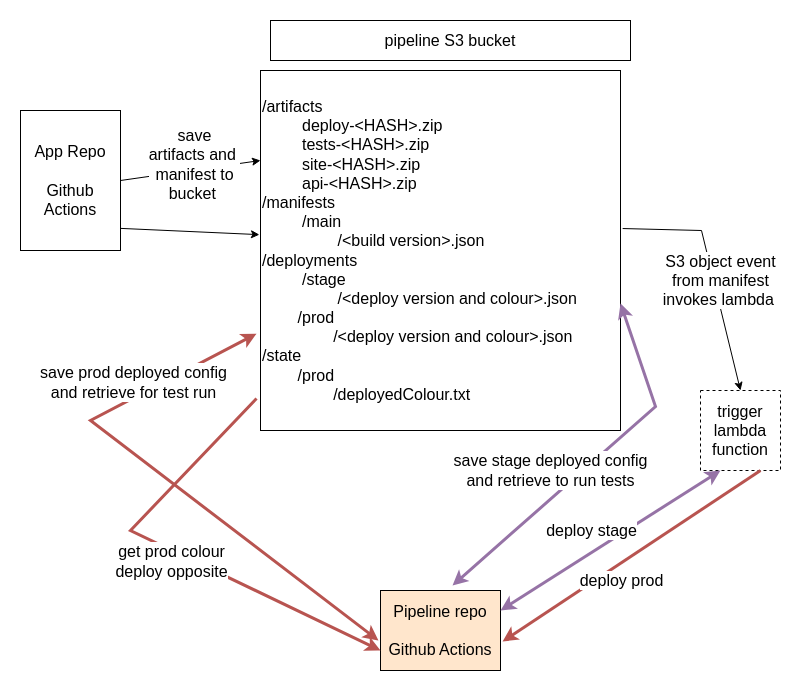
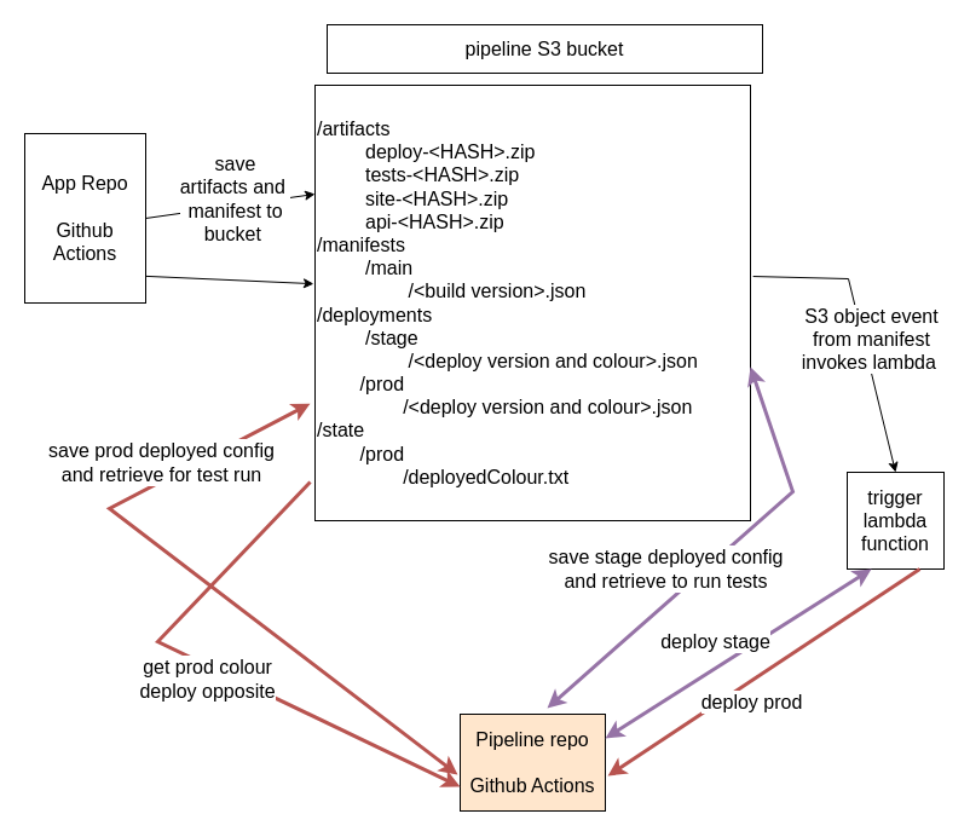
- <mxCell id="8" value="&lt;font style=&quot;font-size: 16px&quot;&gt;trigger lambda function&lt;/font&gt;" style="whiteSpace=wrap;html=1;aspect=fixed;dashed=1;" vertex="1" parent="1"><mxGeometry x="700" y="390" width="80" height="80" as="geometry" /></mxCell>
+ <mxCell id="8" value="&lt;font style=&quot;font-size: 16px&quot;&gt;trigger lambda function&lt;/font&gt;" style="whiteSpace=wrap;html=1;aspect=fixed;" vertex="1" parent="1"><mxGeometry x="700" y="390" width="80" height="80" as="geometry" /></mxCell>
